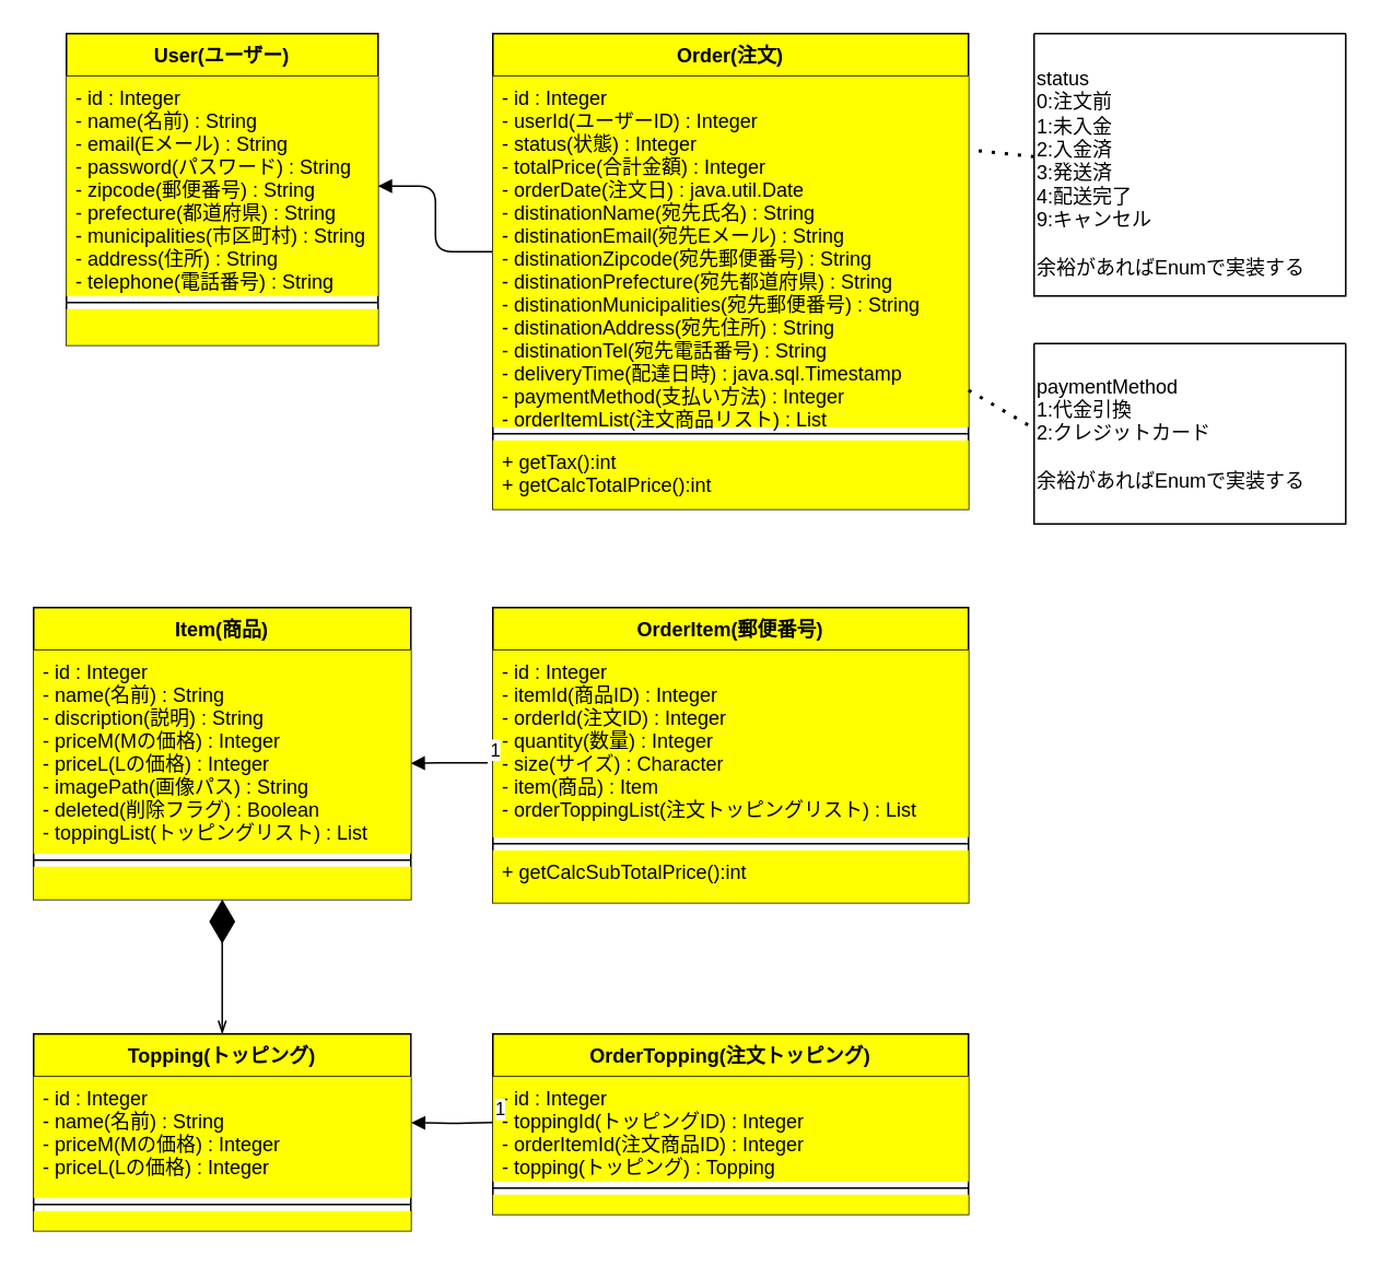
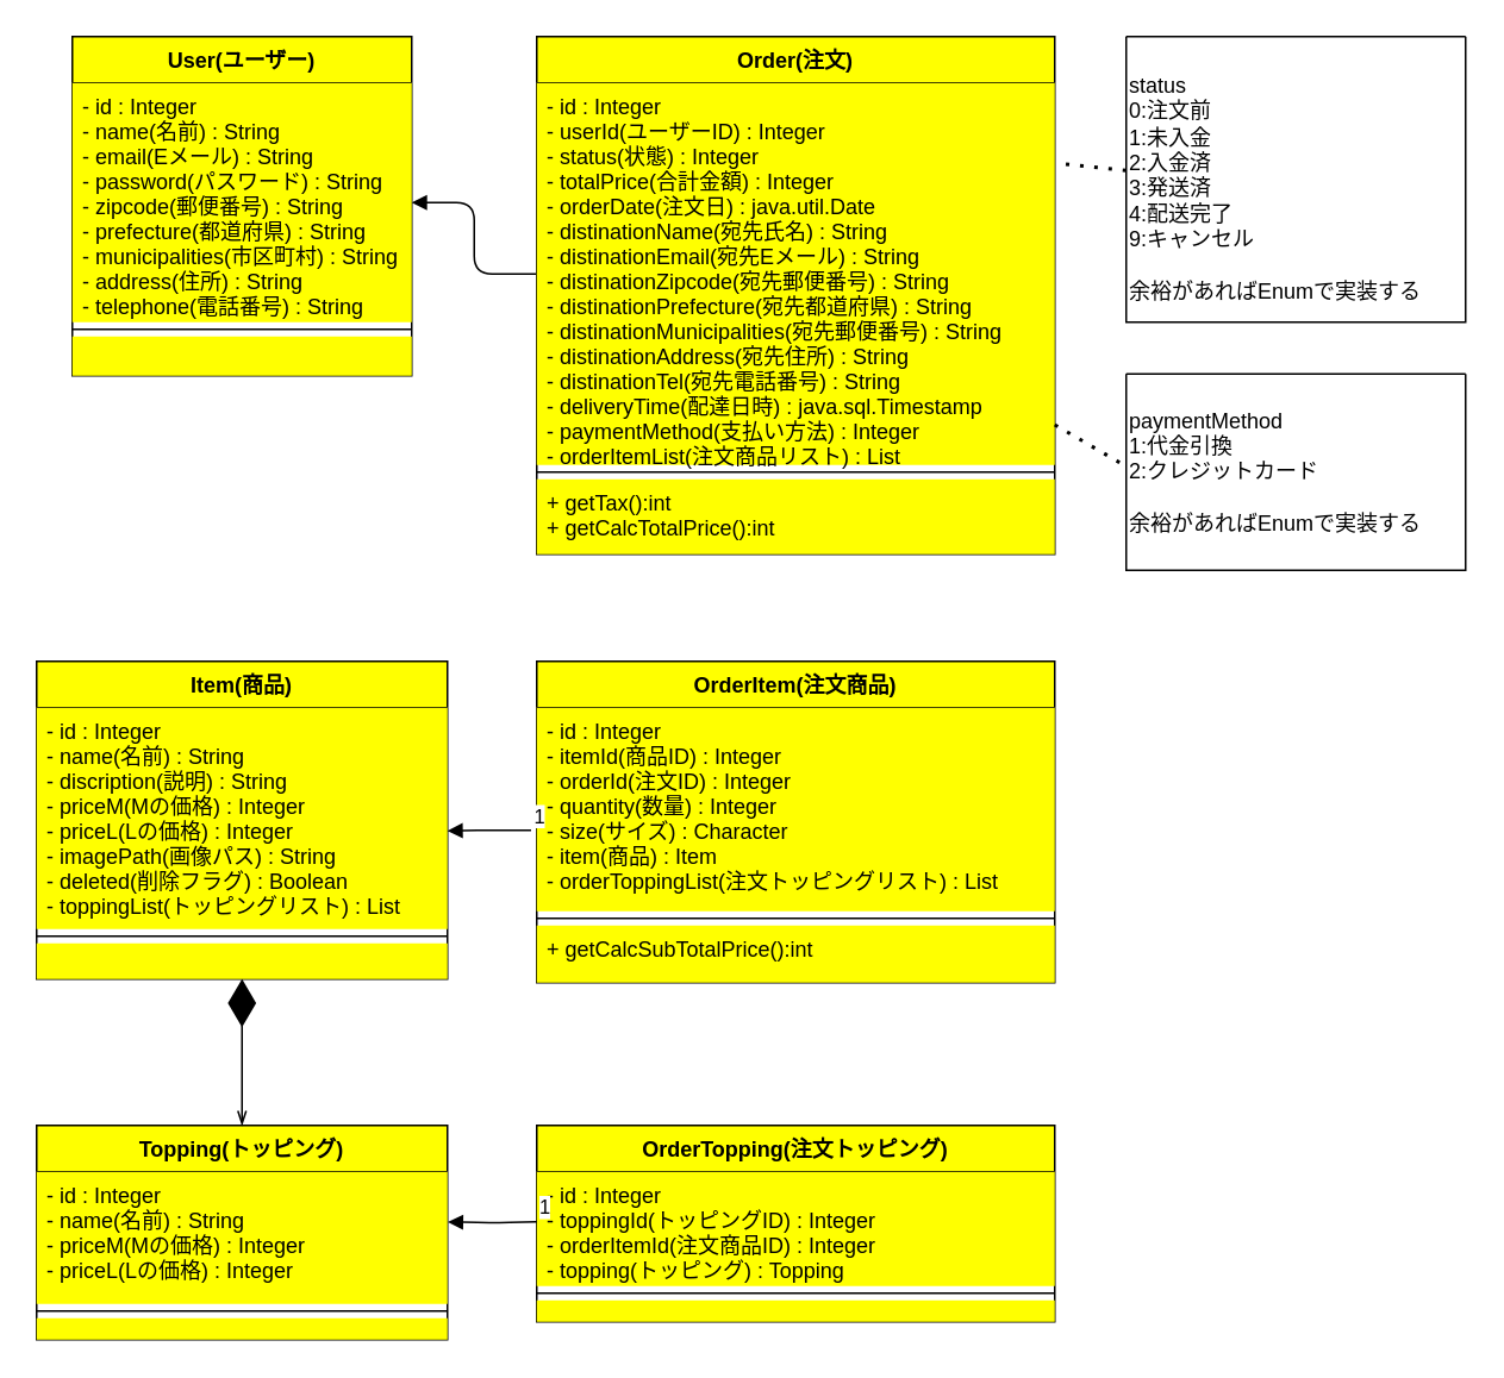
- <mxCell id="12" value="OrderItem(郵便番号)" style="swimlane;fontStyle=1;align=center;verticalAlign=top;childLayout=stackLayout;horizontal=1;startSize=26;horizontalStack=0;resizeParent=1;resizeParentMax=0;resizeLast=0;collapsible=1;marginBottom=0;fillColor=#FFFF00;" parent="1" vertex="1"><mxGeometry x="300" y="370" width="290" height="180" as="geometry" /></mxCell>
+ <mxCell id="12" value="OrderItem(注文商品)" style="swimlane;fontStyle=1;align=center;verticalAlign=top;childLayout=stackLayout;horizontal=1;startSize=26;horizontalStack=0;resizeParent=1;resizeParentMax=0;resizeLast=0;collapsible=1;marginBottom=0;fillColor=#FFFF00;" parent="1" vertex="1"><mxGeometry x="300" y="370" width="290" height="180" as="geometry" /></mxCell>
